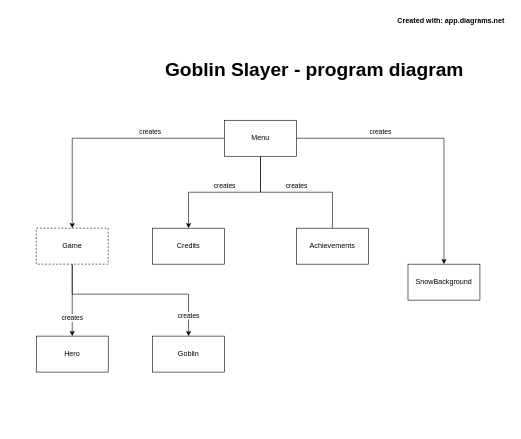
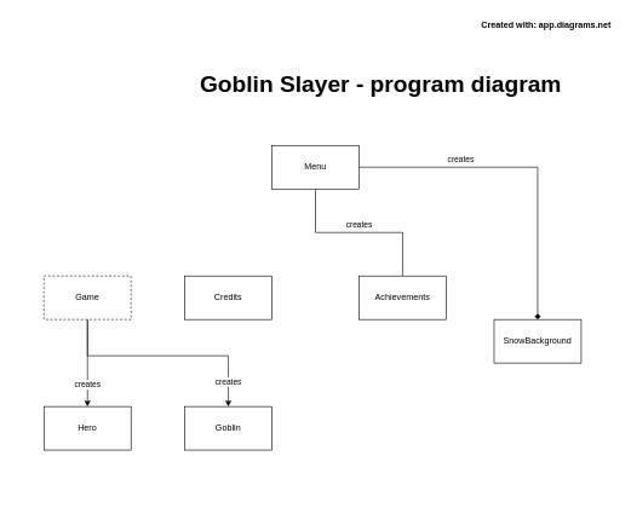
- <mxCell id="2" value="creates" style="edgeStyle=orthogonalEdgeStyle;rounded=0;orthogonalLoop=1;jettySize=auto;html=1;entryX=0.5;entryY=0;entryDx=0;entryDy=0;" edge="1" parent="1" source="6" target="11"><mxGeometry x="-0.385" y="-10" relative="1" as="geometry"><mxPoint x="180" y="360" as="targetPoint" /><mxPoint as="offset" /></mxGeometry></mxCell>
- <mxCell id="3" value="creates" style="edgeStyle=orthogonalEdgeStyle;rounded=0;orthogonalLoop=1;jettySize=auto;html=1;entryX=0.5;entryY=0;entryDx=0;entryDy=0;" edge="1" parent="1" source="6" target="8"><mxGeometry y="-10" relative="1" as="geometry"><mxPoint as="offset" /></mxGeometry></mxCell>
- <mxCell id="5" value="creates" style="edgeStyle=orthogonalEdgeStyle;rounded=0;orthogonalLoop=1;jettySize=auto;html=1;entryX=0.5;entryY=0;entryDx=0;entryDy=0;" edge="1" parent="1" source="6" target="12"><mxGeometry x="-0.385" y="10" relative="1" as="geometry"><mxPoint as="offset" /></mxGeometry></mxCell>
+ <mxCell id="5" value="creates" style="edgeStyle=orthogonalEdgeStyle;rounded=0;orthogonalLoop=1;jettySize=auto;html=1;entryX=0.5;entryY=0;entryDx=0;entryDy=0;endArrow=diamond;" edge="1" parent="1" source="6" target="12"><mxGeometry x="-0.385" y="10" relative="1" as="geometry"><mxPoint as="offset" /></mxGeometry></mxCell>
